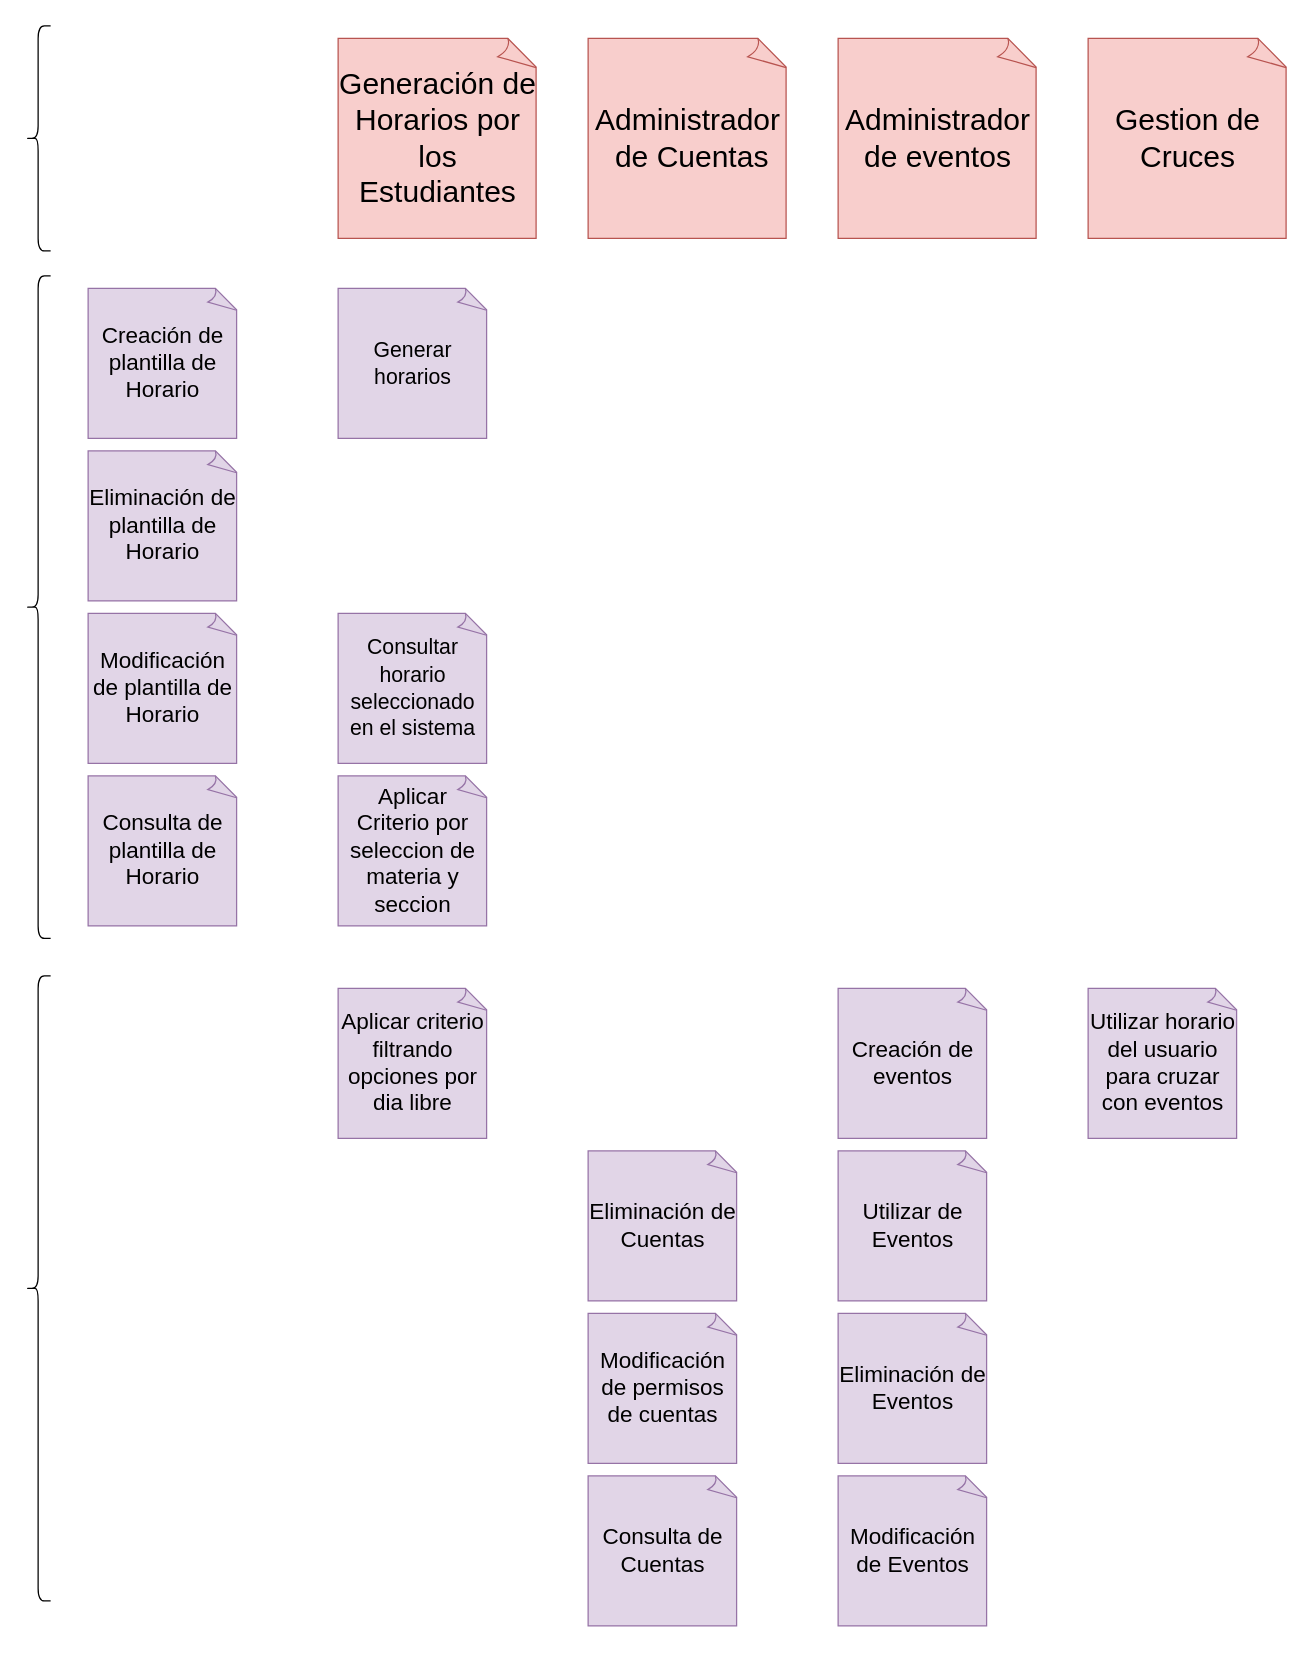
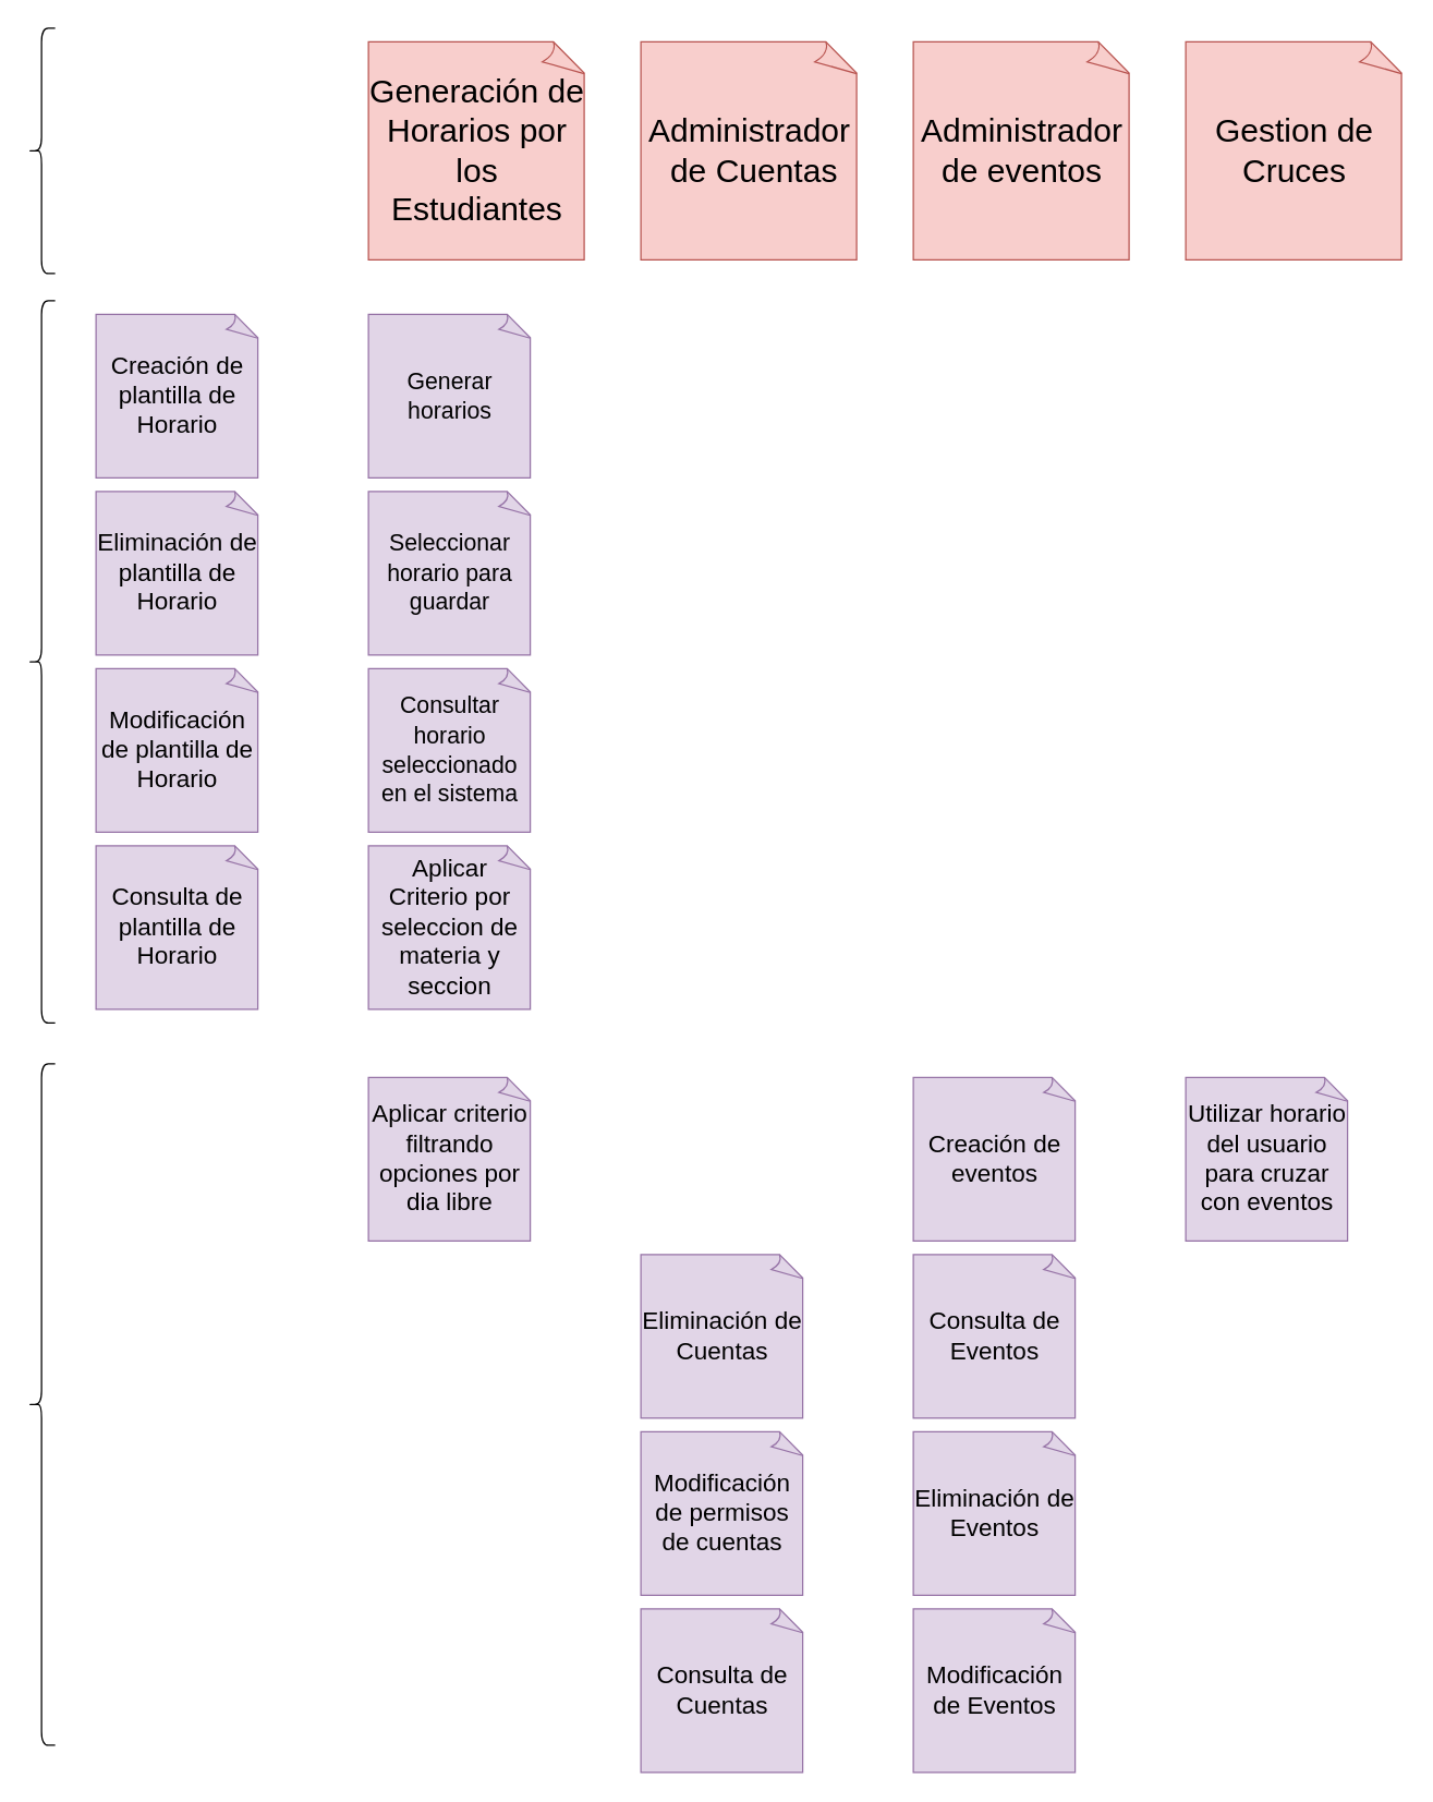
+ <mxCell id="25" value="&lt;span style=&quot;font-size: 17px;&quot;&gt;Seleccionar horario para guardar&lt;br&gt;&lt;/span&gt;" style="whiteSpace=wrap;html=1;shape=mxgraph.basic.document;fillColor=#e1d5e7;strokeColor=#9673a6;fontSize=18;aspect=fixed;" parent="1" vertex="1"><mxGeometry x="270" y="360" width="120" height="120" as="geometry" /></mxCell>
- <mxCell id="19" value="Utilizar de Eventos" style="whiteSpace=wrap;html=1;shape=mxgraph.basic.document;fillColor=#e1d5e7;strokeColor=#9673a6;fontSize=18;aspect=fixed;" parent="1" vertex="1"><mxGeometry x="670" y="920" width="120" height="120" as="geometry" /></mxCell>
+ <mxCell id="19" value="Consulta de Eventos" style="whiteSpace=wrap;html=1;shape=mxgraph.basic.document;fillColor=#e1d5e7;strokeColor=#9673a6;fontSize=18;aspect=fixed;" parent="1" vertex="1"><mxGeometry x="670" y="920" width="120" height="120" as="geometry" /></mxCell>
